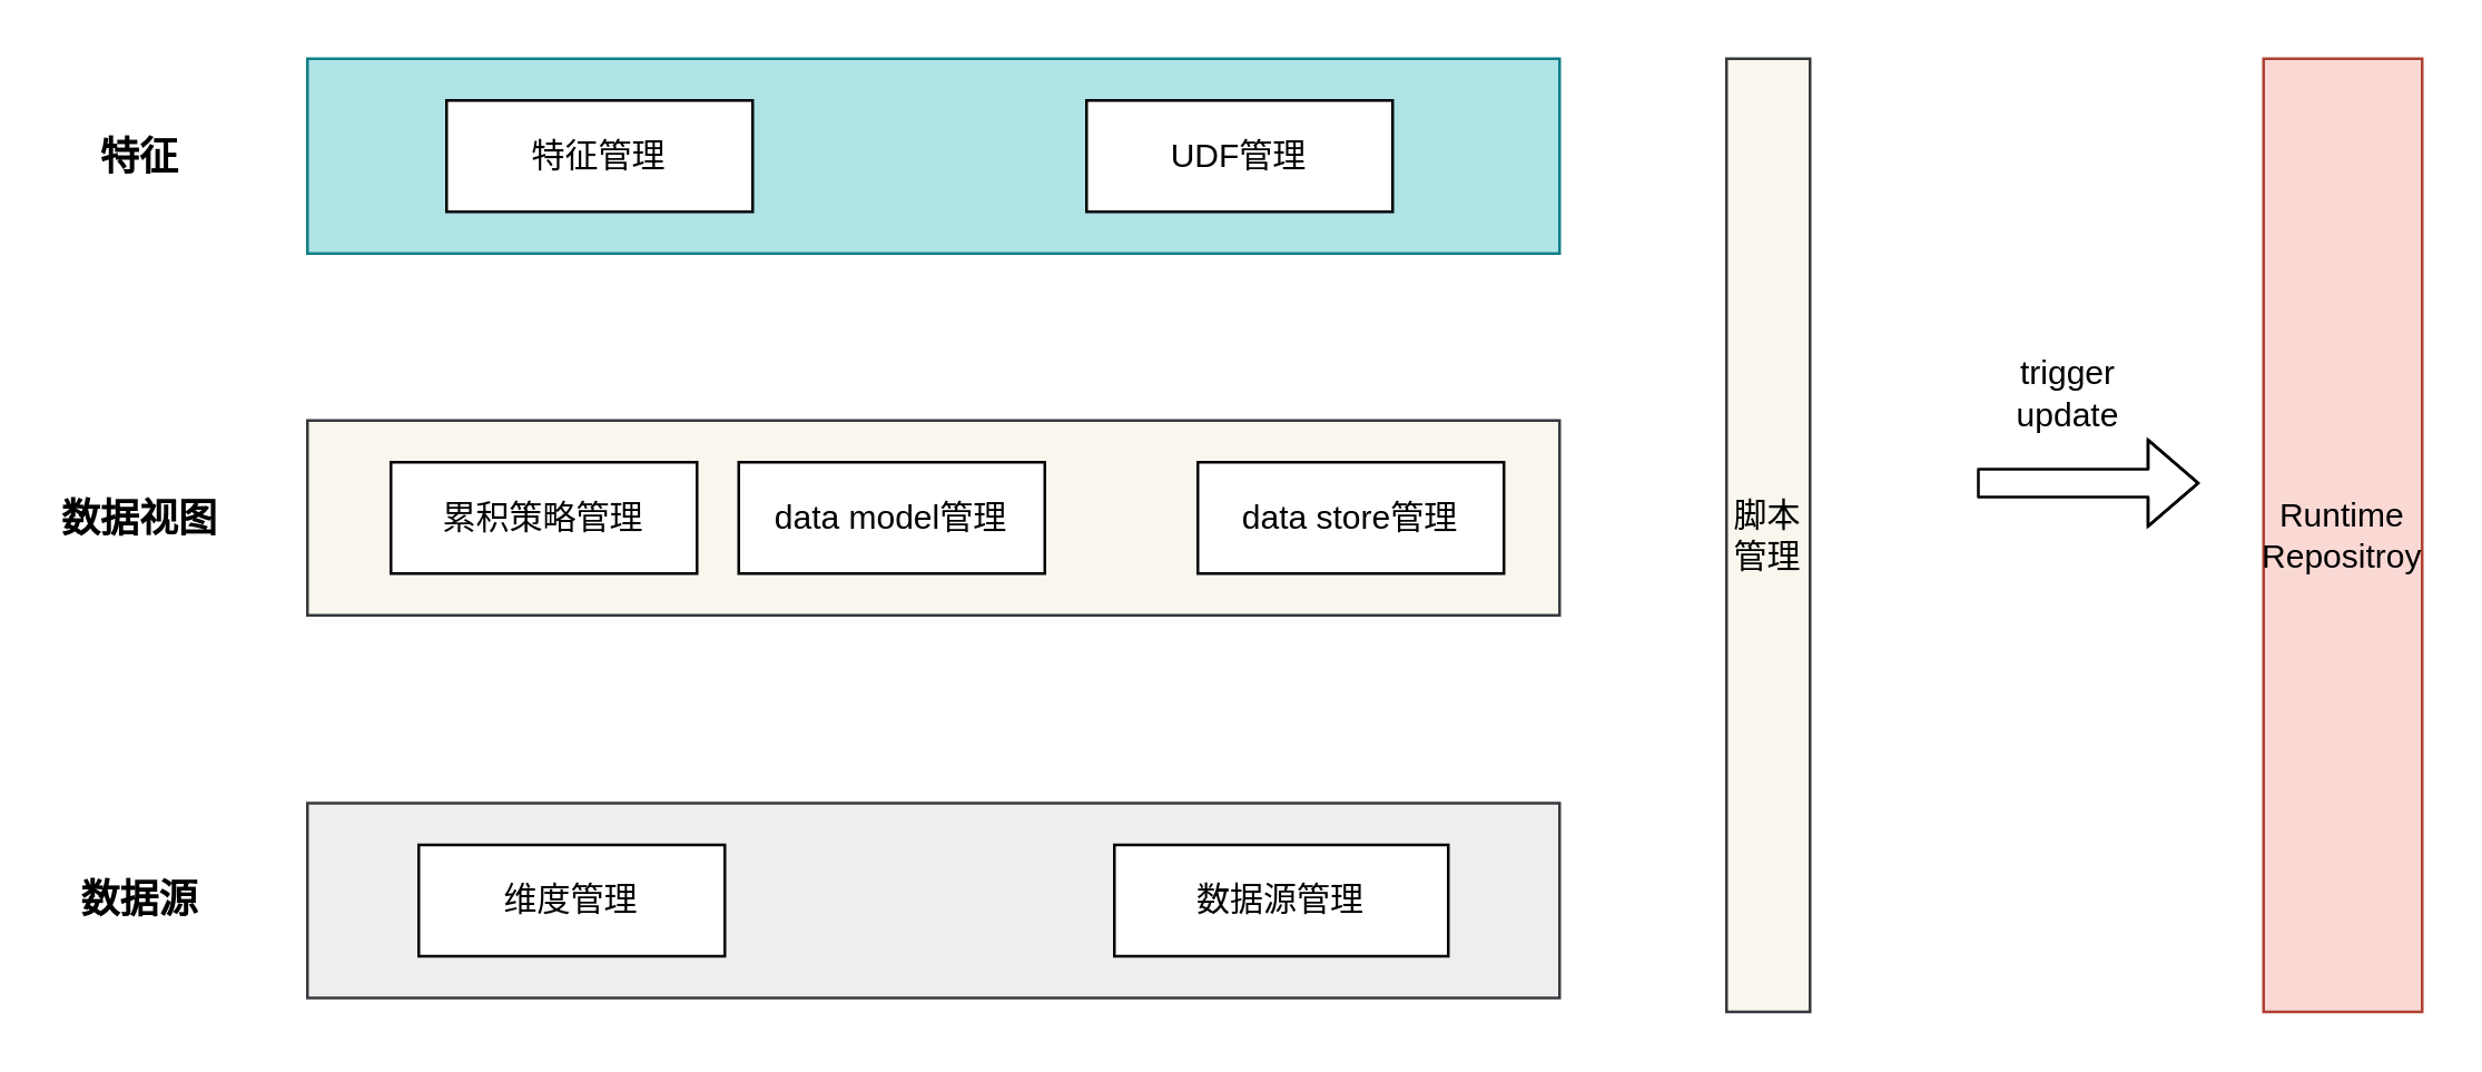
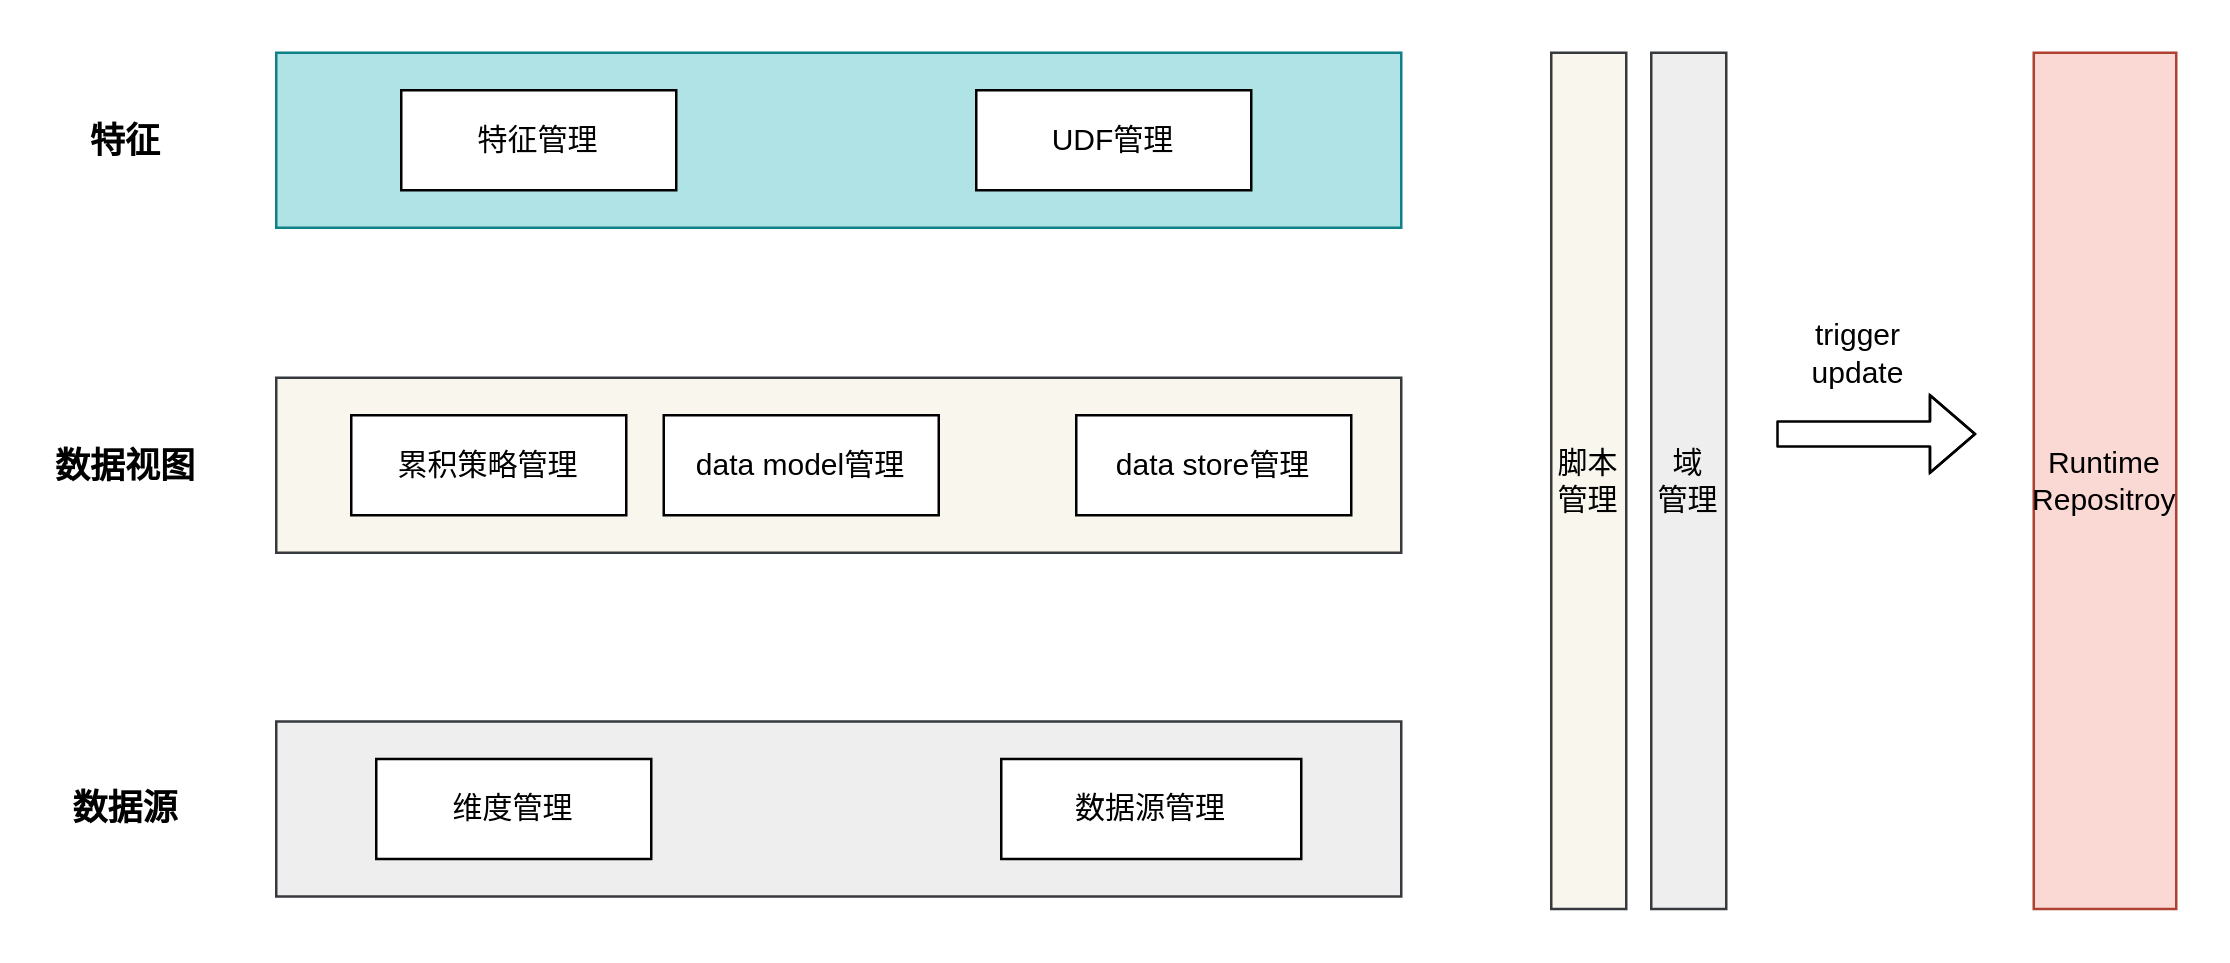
+ <mxCell id="19" value="域&lt;br&gt;管理" style="rounded=0;whiteSpace=wrap;html=1;fillColor=#eeeeee;strokeColor=#36393d;" vertex="1" parent="1"><mxGeometry x="660" y="20.5" width="30" height="342.5" as="geometry" /></mxCell>
